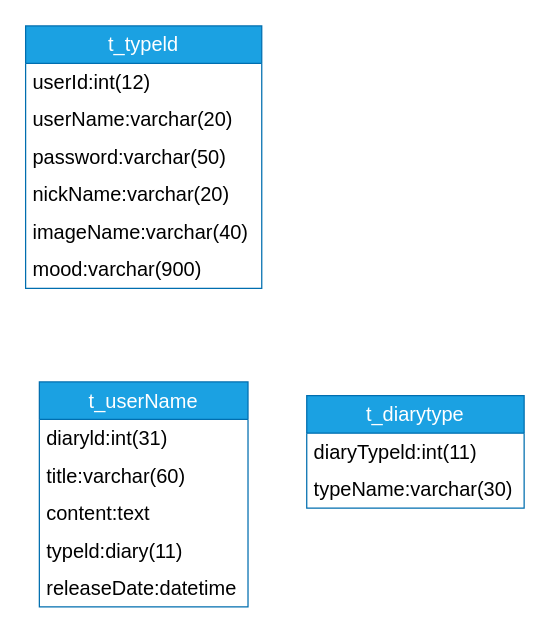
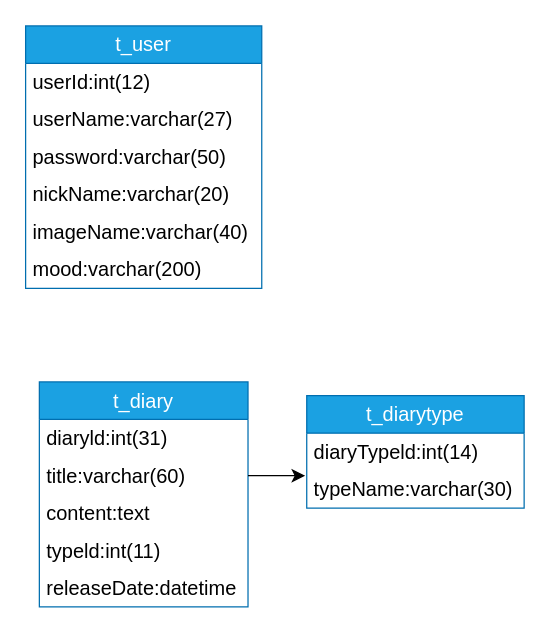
- <mxCell id="2" value="t_typeld" style="swimlane;fontStyle=0;childLayout=stackLayout;horizontal=1;startSize=30;horizontalStack=0;resizeParent=1;resizeParentMax=0;resizeLast=0;collapsible=1;marginBottom=0;whiteSpace=wrap;html=1;fontSize=16;fillColor=#1ba1e2;strokeColor=#006EAF;fontColor=#ffffff;" vertex="1" parent="1"><mxGeometry x="20" y="20" width="189" height="210" as="geometry"><mxRectangle x="-86" y="-38" width="79" height="31" as="alternateBounds" /></mxGeometry></mxCell>
+ <mxCell id="2" value="t_user" style="swimlane;fontStyle=0;childLayout=stackLayout;horizontal=1;startSize=30;horizontalStack=0;resizeParent=1;resizeParentMax=0;resizeLast=0;collapsible=1;marginBottom=0;whiteSpace=wrap;html=1;fontSize=16;fillColor=#1ba1e2;strokeColor=#006EAF;fontColor=#ffffff;" vertex="1" parent="1"><mxGeometry x="20" y="20" width="189" height="210" as="geometry"><mxRectangle x="-86" y="-38" width="79" height="31" as="alternateBounds" /></mxGeometry></mxCell>
- <mxCell id="4" value="userName:varchar(20)" style="text;strokeColor=none;fillColor=none;align=left;verticalAlign=middle;spacingLeft=4;spacingRight=4;overflow=hidden;points=[[0,0.5],[1,0.5]];portConstraint=eastwest;rotatable=0;whiteSpace=wrap;html=1;fontSize=16;" vertex="1" parent="2"><mxGeometry y="60" width="189" height="30" as="geometry" /></mxCell>
+ <mxCell id="4" value="userName:varchar(27)" style="text;strokeColor=none;fillColor=none;align=left;verticalAlign=middle;spacingLeft=4;spacingRight=4;overflow=hidden;points=[[0,0.5],[1,0.5]];portConstraint=eastwest;rotatable=0;whiteSpace=wrap;html=1;fontSize=16;" vertex="1" parent="2"><mxGeometry y="60" width="189" height="30" as="geometry" /></mxCell>
- <mxCell id="8" value="mood:varchar(900)" style="text;strokeColor=none;fillColor=none;align=left;verticalAlign=middle;spacingLeft=4;spacingRight=4;overflow=hidden;points=[[0,0.5],[1,0.5]];portConstraint=eastwest;rotatable=0;whiteSpace=wrap;html=1;fontSize=16;" vertex="1" parent="2"><mxGeometry y="180" width="189" height="30" as="geometry" /></mxCell>
+ <mxCell id="8" value="mood:varchar(200)" style="text;strokeColor=none;fillColor=none;align=left;verticalAlign=middle;spacingLeft=4;spacingRight=4;overflow=hidden;points=[[0,0.5],[1,0.5]];portConstraint=eastwest;rotatable=0;whiteSpace=wrap;html=1;fontSize=16;" vertex="1" parent="2"><mxGeometry y="180" width="189" height="30" as="geometry" /></mxCell>
- <mxCell id="9" value="t_userName" style="swimlane;fontStyle=0;childLayout=stackLayout;horizontal=1;startSize=30;horizontalStack=0;resizeParent=1;resizeParentMax=0;resizeLast=0;collapsible=1;marginBottom=0;whiteSpace=wrap;html=1;fontSize=16;fillColor=#1ba1e2;fontColor=#ffffff;strokeColor=#006EAF;" vertex="1" parent="1"><mxGeometry x="31" y="305" width="167" height="180" as="geometry" /></mxCell>
+ <mxCell id="9" value="t_diary" style="swimlane;fontStyle=0;childLayout=stackLayout;horizontal=1;startSize=30;horizontalStack=0;resizeParent=1;resizeParentMax=0;resizeLast=0;collapsible=1;marginBottom=0;whiteSpace=wrap;html=1;fontSize=16;fillColor=#1ba1e2;fontColor=#ffffff;strokeColor=#006EAF;" vertex="1" parent="1"><mxGeometry x="31" y="305" width="167" height="180" as="geometry" /></mxCell>
- <mxCell id="16" value="diaryTypeld:int(11)" style="text;strokeColor=none;fillColor=none;align=left;verticalAlign=middle;spacingLeft=4;spacingRight=4;overflow=hidden;points=[[0,0.5],[1,0.5]];portConstraint=eastwest;rotatable=0;whiteSpace=wrap;html=1;fontSize=16;" vertex="1" parent="15"><mxGeometry y="30" width="174" height="30" as="geometry" /></mxCell>
+ <mxCell id="16" value="diaryTypeld:int(14)" style="text;strokeColor=none;fillColor=none;align=left;verticalAlign=middle;spacingLeft=4;spacingRight=4;overflow=hidden;points=[[0,0.5],[1,0.5]];portConstraint=eastwest;rotatable=0;whiteSpace=wrap;html=1;fontSize=16;" vertex="1" parent="15"><mxGeometry y="30" width="174" height="30" as="geometry" /></mxCell>
+ <mxCell id="19" style="edgeStyle=none;curved=1;rounded=0;orthogonalLoop=1;jettySize=auto;html=1;exitX=1;exitY=0.5;exitDx=0;exitDy=0;fontSize=12;startSize=8;endSize=8;entryX=-0.007;entryY=0.133;entryDx=0;entryDy=0;entryPerimeter=0;" edge="1" parent="1" source="11" target="17"><mxGeometry relative="1" as="geometry"><mxPoint x="244" y="380" as="targetPoint" /></mxGeometry></mxCell>
- <mxCell id="13" value="typeld:diary(11)" style="text;strokeColor=none;fillColor=none;align=left;verticalAlign=middle;spacingLeft=4;spacingRight=4;overflow=hidden;points=[[0,0.5],[1,0.5]];portConstraint=eastwest;rotatable=0;whiteSpace=wrap;html=1;fontSize=16;" vertex="1" parent="9"><mxGeometry y="120" width="167" height="30" as="geometry" /></mxCell>
+ <mxCell id="13" value="typeld:int(11)" style="text;strokeColor=none;fillColor=none;align=left;verticalAlign=middle;spacingLeft=4;spacingRight=4;overflow=hidden;points=[[0,0.5],[1,0.5]];portConstraint=eastwest;rotatable=0;whiteSpace=wrap;html=1;fontSize=16;" vertex="1" parent="9"><mxGeometry y="120" width="167" height="30" as="geometry" /></mxCell>
